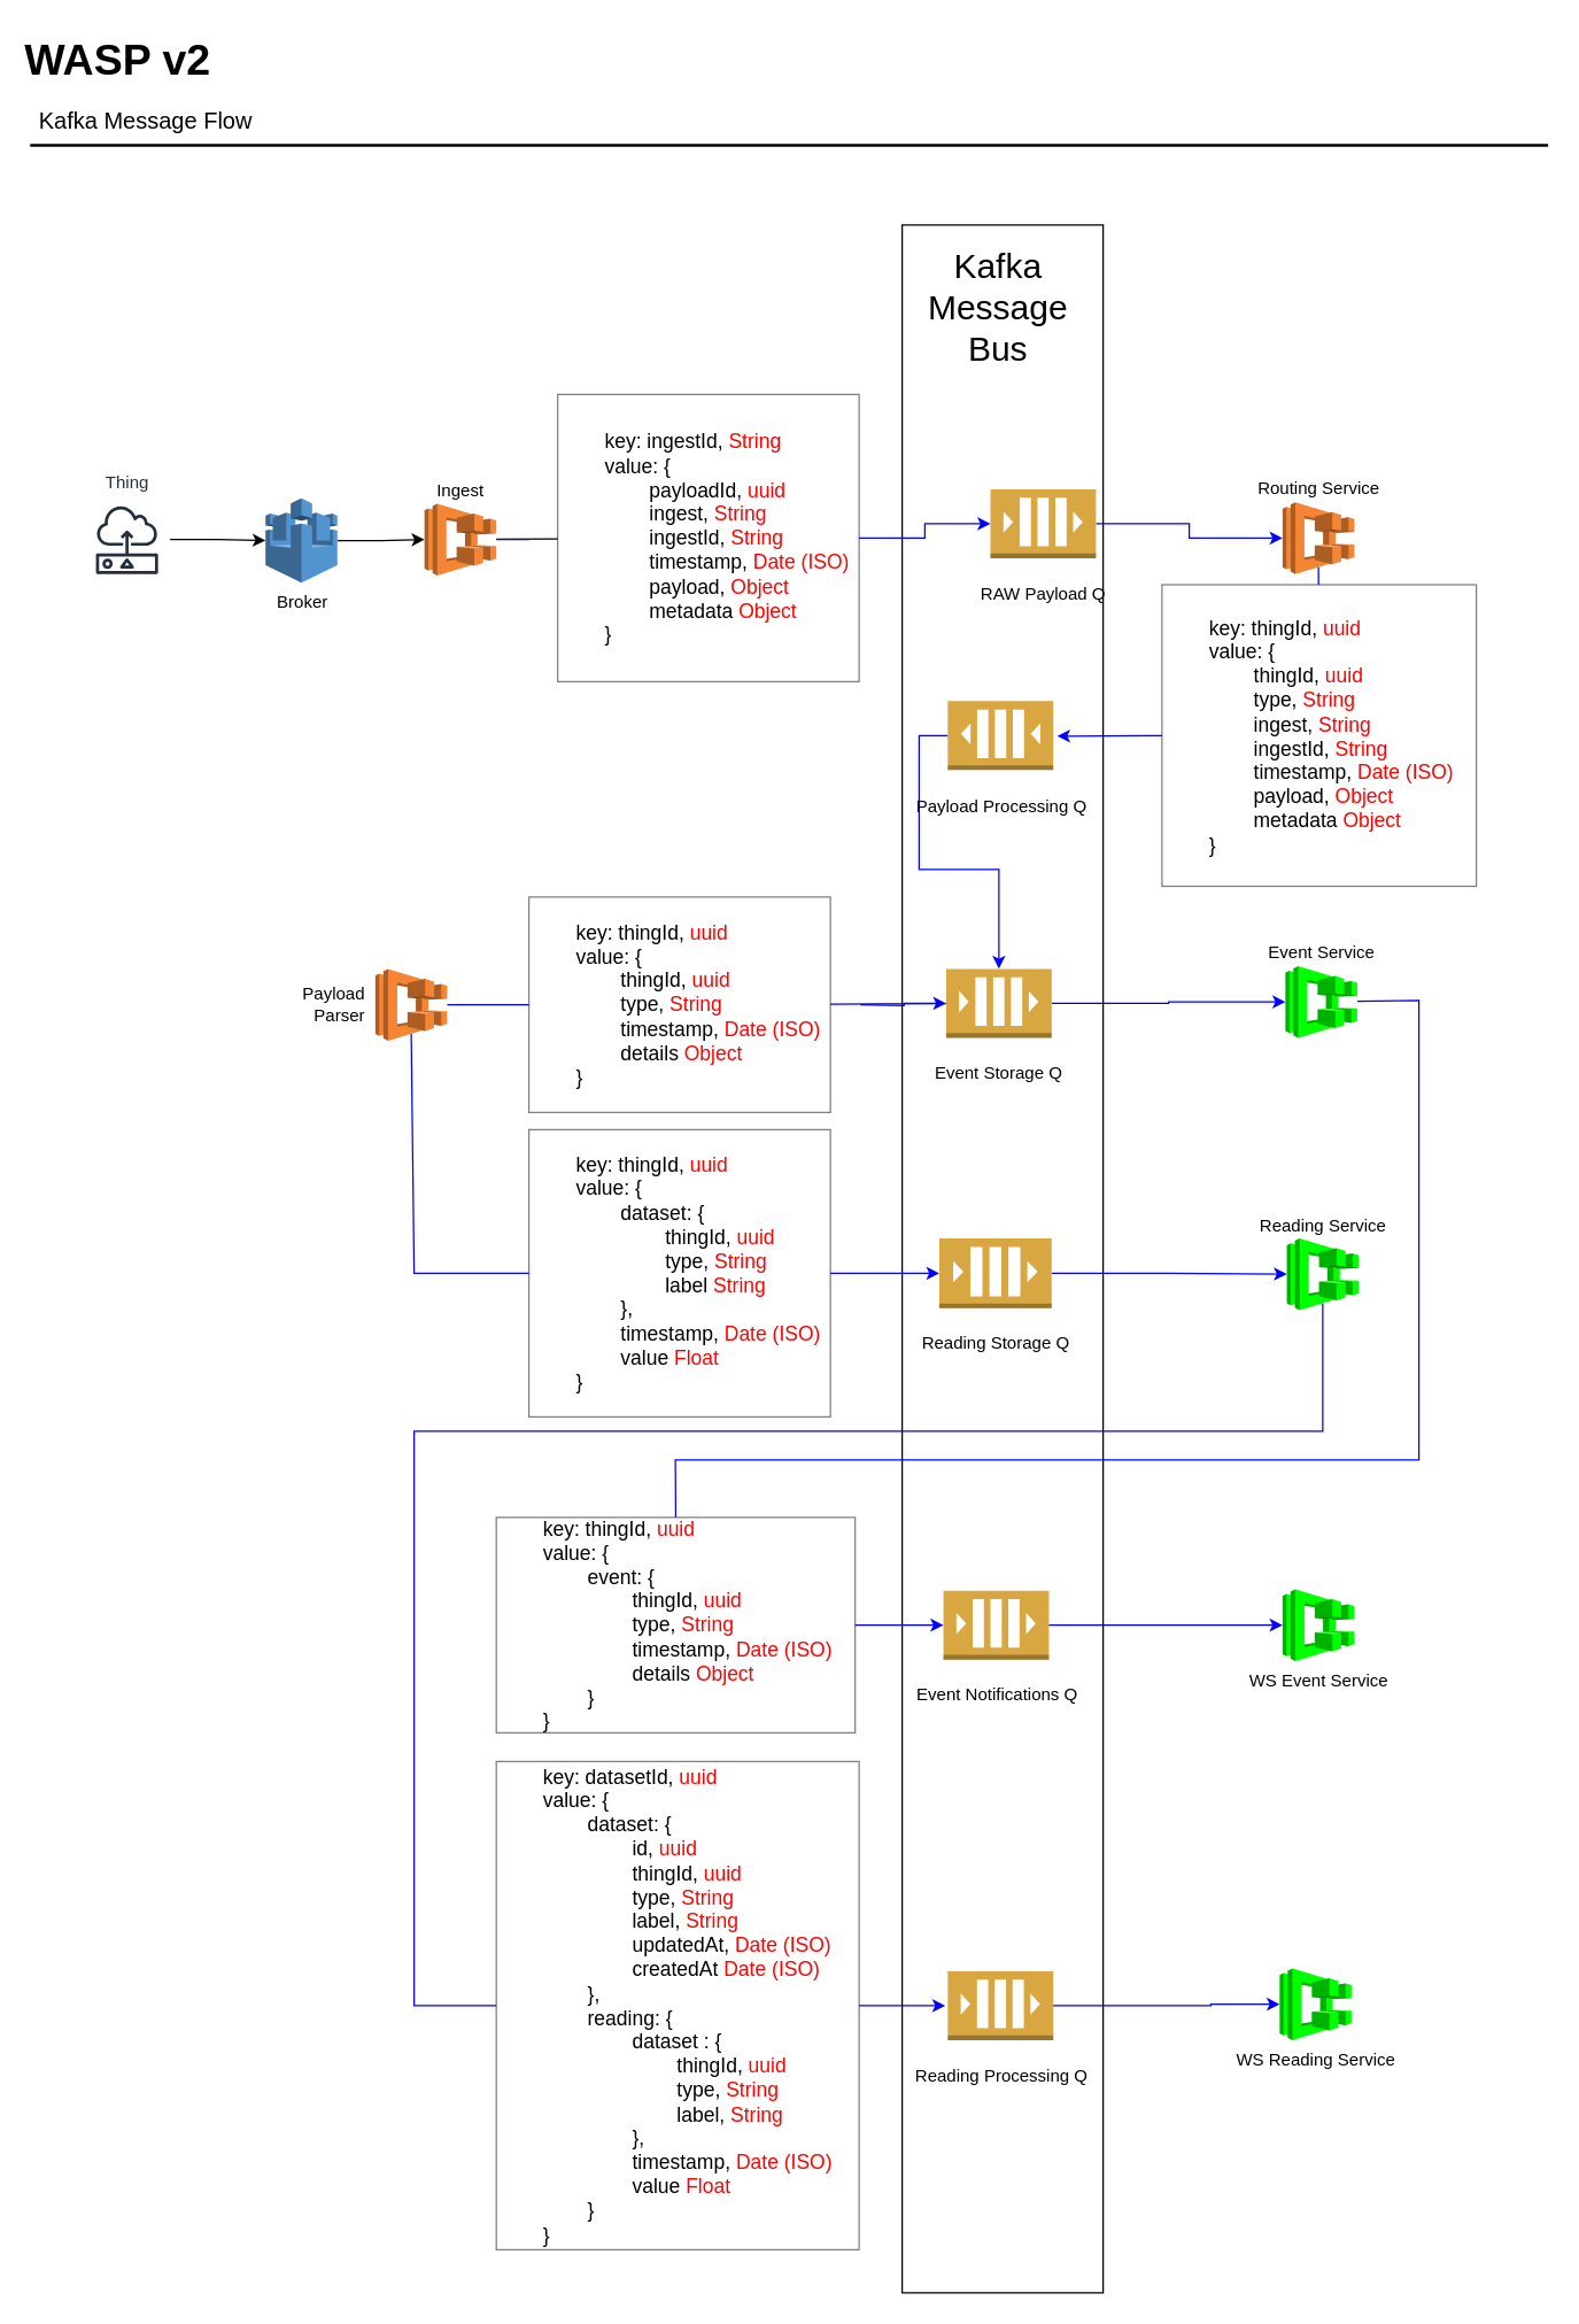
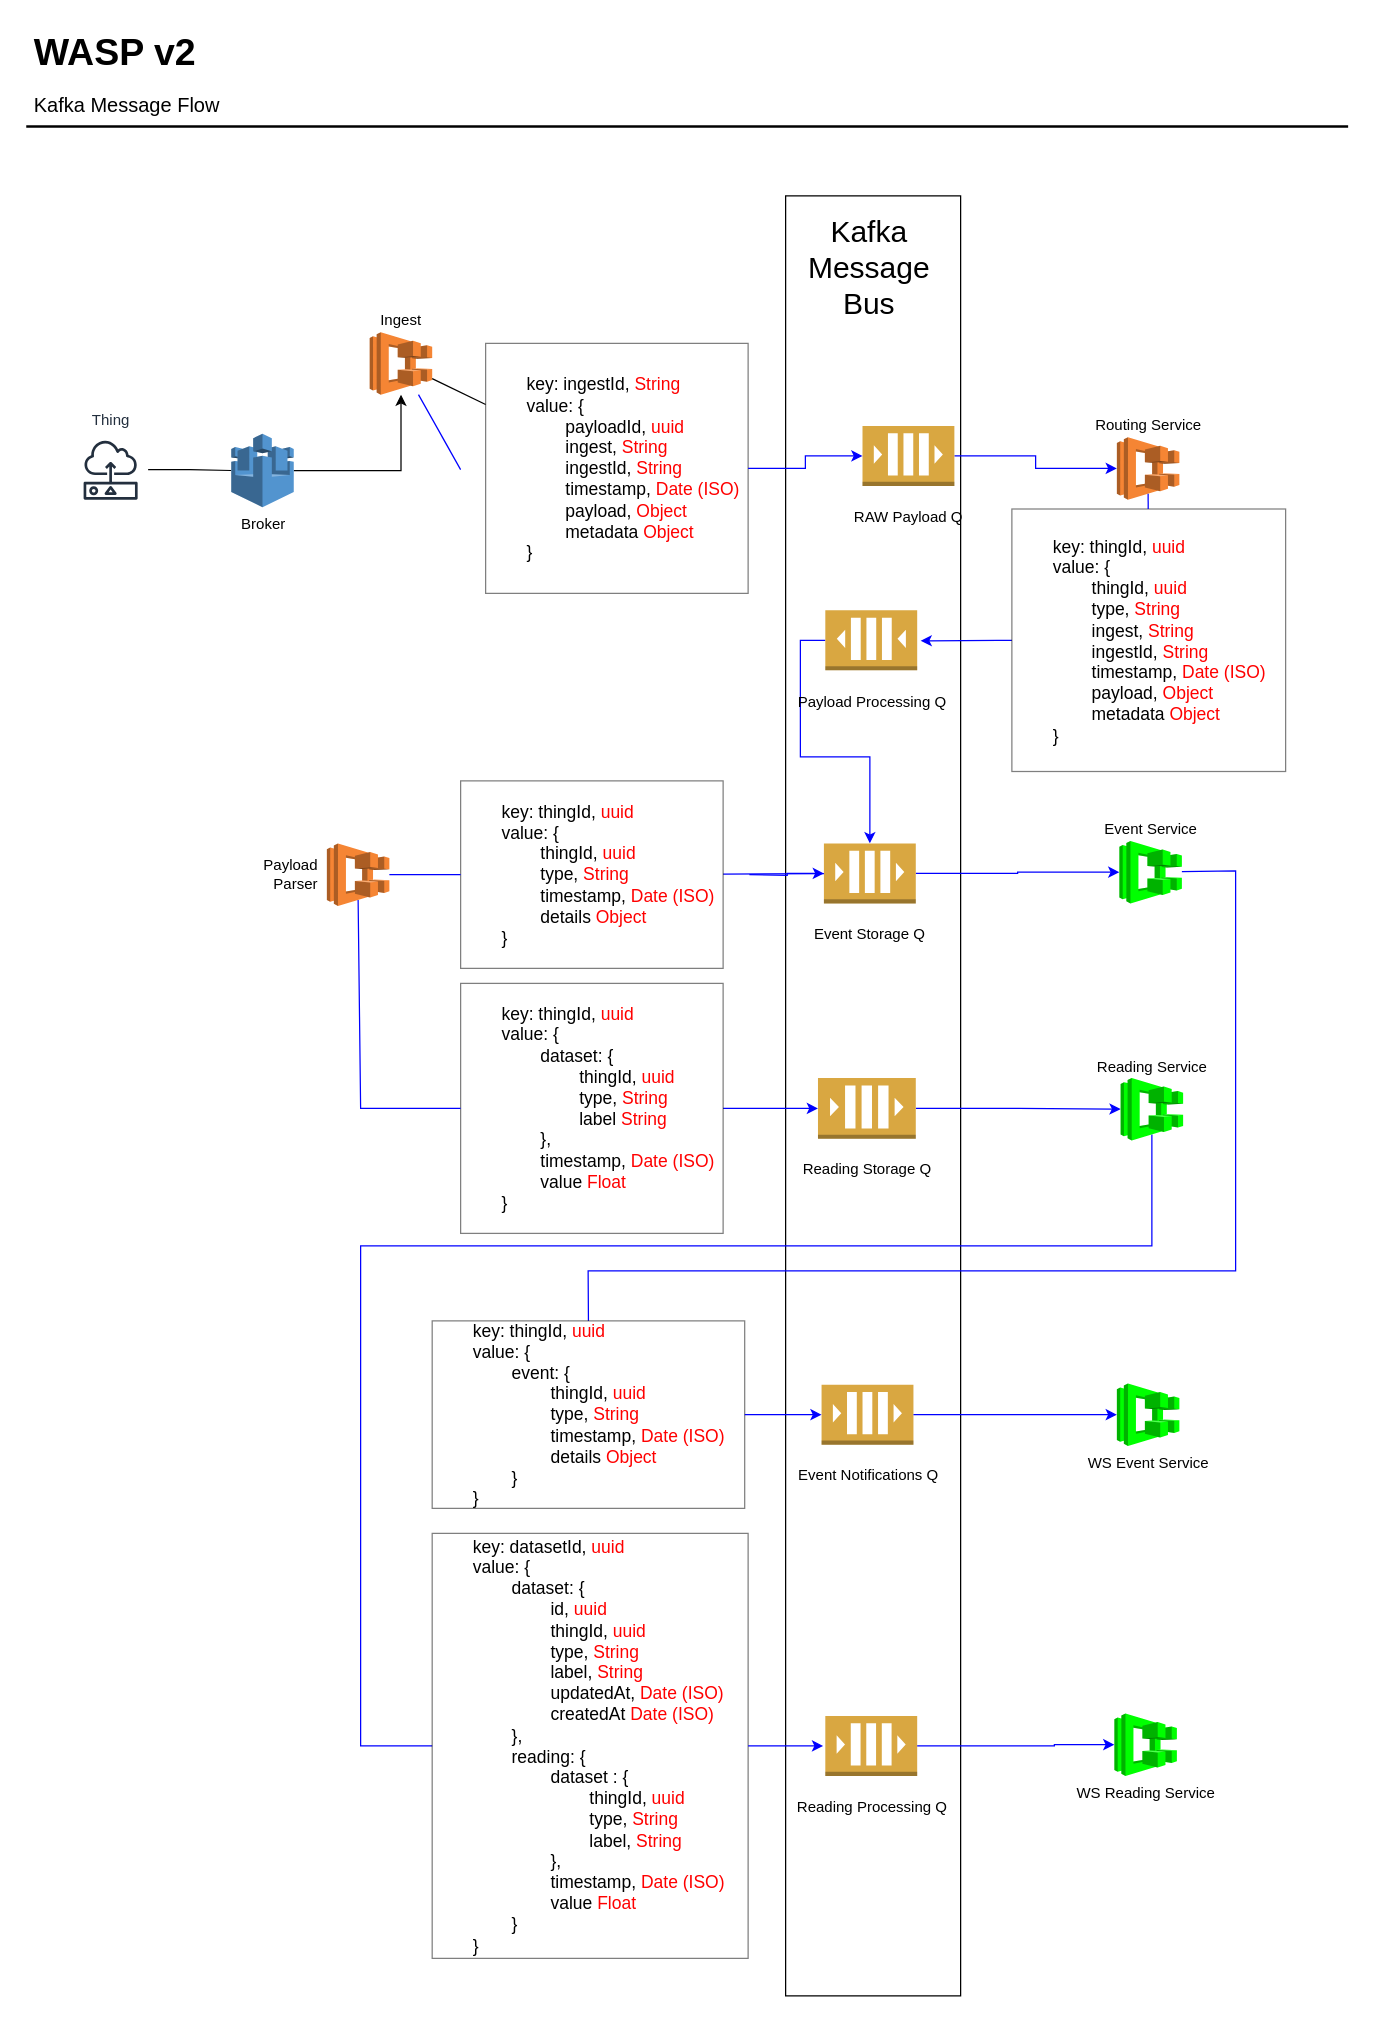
- <mxCell id="3" value="WASP v2" style="text;html=1;resizable=0;points=[];autosize=1;align=left;verticalAlign=top;spacingTop=-4;fontSize=30;fontStyle=1" parent="1" vertex="1"><mxGeometry x="14.5" y="20.5" width="150" height="40" as="geometry" /></mxCell>
+ <mxCell id="3" value="WASP v2" style="text;html=1;resizable=0;points=[];autosize=1;align=left;verticalAlign=top;spacingTop=-4;fontSize=30;fontStyle=1" parent="1" vertex="1"><mxGeometry x="24.5" y="20.5" width="150" height="40" as="geometry" /></mxCell>
- <mxCell id="10" value="Ingest" style="outlineConnect=0;dashed=0;verticalLabelPosition=top;verticalAlign=bottom;align=center;html=1;shape=mxgraph.aws3.ecs;fillColor=#F58534;gradientColor=none;strokeColor=#FF0000;labelPosition=center;" parent="1" vertex="1"><mxGeometry x="295.25" y="350" width="50" height="50" as="geometry" /></mxCell>
+ <mxCell id="10" value="Ingest" style="outlineConnect=0;dashed=0;verticalLabelPosition=top;verticalAlign=bottom;align=center;html=1;shape=mxgraph.aws3.ecs;fillColor=#F58534;gradientColor=none;strokeColor=#FF0000;labelPosition=center;" parent="1" vertex="1"><mxGeometry x="295.25" y="265" width="50" height="50" as="geometry" /></mxCell>
- <mxCell id="7" style="edgeStyle=orthogonalEdgeStyle;rounded=0;orthogonalLoop=1;jettySize=auto;html=1;" parent="1" source="6" target="9" edge="1"><mxGeometry relative="1" as="geometry"><mxPoint x="445.25" y="345.62" as="targetPoint" /><mxPoint x="285.25" y="345.62" as="sourcePoint" /></mxGeometry></mxCell>
+ <mxCell id="7" style="edgeStyle=orthogonalEdgeStyle;rounded=0;orthogonalLoop=1;jettySize=auto;html=1;endArrow=none;" parent="1" source="6" target="9" edge="1"><mxGeometry relative="1" as="geometry"><mxPoint x="445.25" y="345.62" as="targetPoint" /><mxPoint x="285.25" y="345.62" as="sourcePoint" /></mxGeometry></mxCell>
